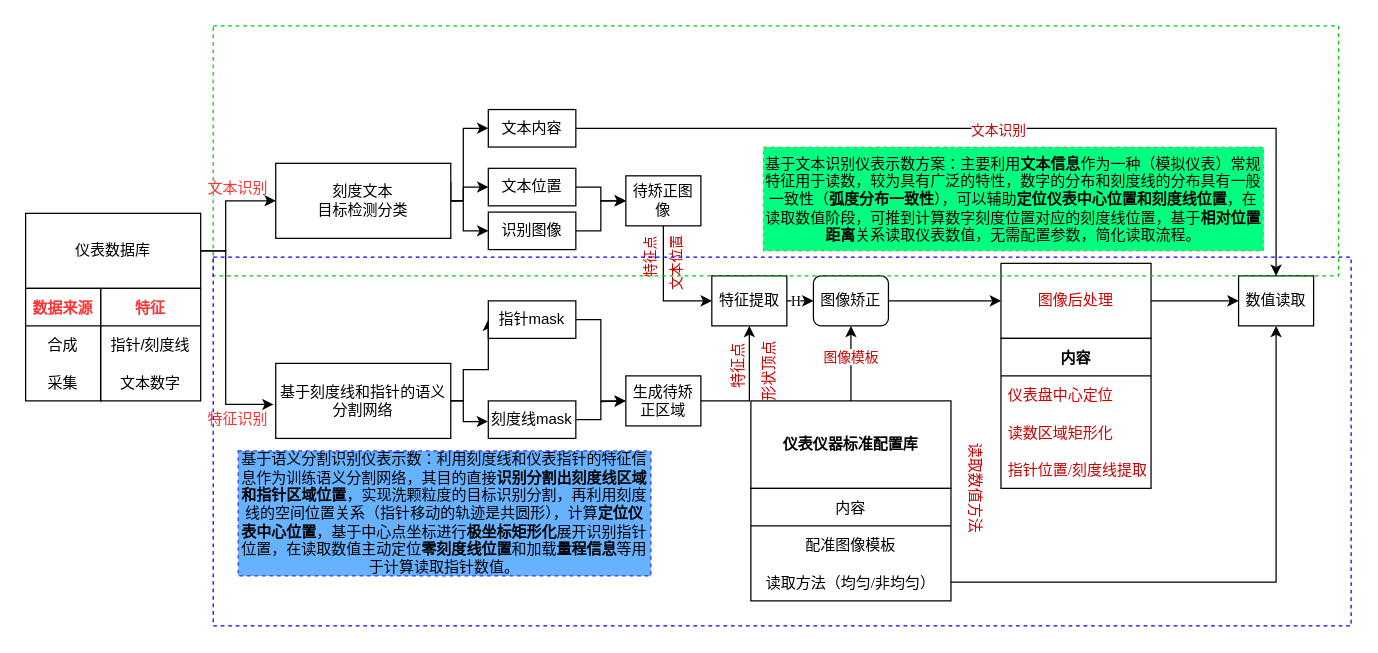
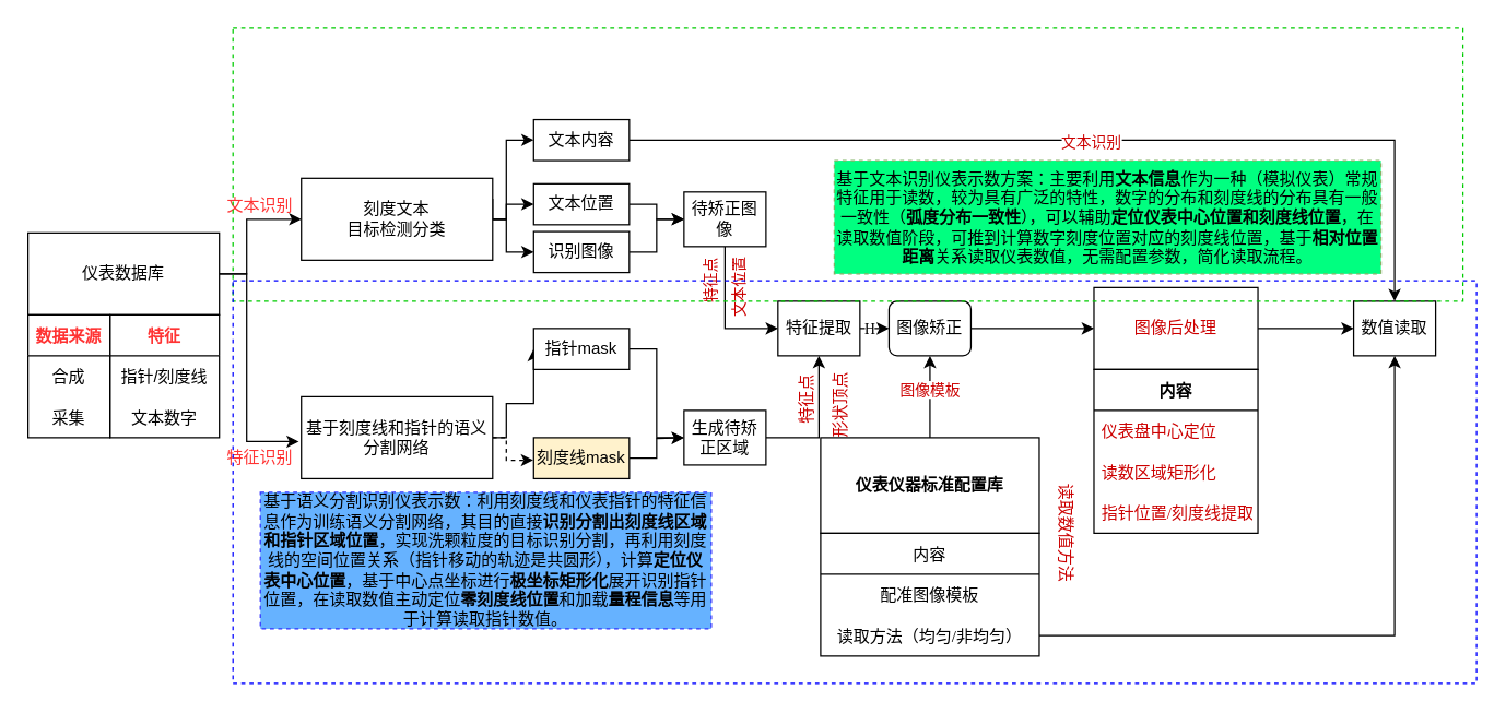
- <mxCell id="10" style="edgeStyle=orthogonalEdgeStyle;rounded=0;orthogonalLoop=1;jettySize=auto;html=1;exitX=1;exitY=0.5;exitDx=0;exitDy=0;entryX=-0.004;entryY=0.549;entryDx=0;entryDy=0;entryPerimeter=0;fontFamily=Times New Roman;fontColor=#FF3333;" edge="1" parent="1" source="11" target="31"><mxGeometry relative="1" as="geometry"><Array as="points"><mxPoint x="370" y="320" /><mxPoint x="370" y="337" /></Array></mxGeometry></mxCell>
+ <mxCell id="10" style="edgeStyle=orthogonalEdgeStyle;rounded=0;orthogonalLoop=1;jettySize=auto;html=1;exitX=1;exitY=0.5;exitDx=0;exitDy=0;entryX=-0.004;entryY=0.549;entryDx=0;entryDy=0;entryPerimeter=0;fontFamily=Times New Roman;fontColor=#FF3333;dashed=1;" edge="1" parent="1" source="11" target="31"><mxGeometry relative="1" as="geometry"><Array as="points"><mxPoint x="370" y="320" /><mxPoint x="370" y="337" /></Array></mxGeometry></mxCell>
- <mxCell id="31" value="刻度线mask" style="rounded=0;whiteSpace=wrap;html=1;" vertex="1" parent="1"><mxGeometry x="390" y="320" width="70" height="30" as="geometry" /></mxCell>
+ <mxCell id="31" value="刻度线mask" style="rounded=0;whiteSpace=wrap;html=1;fillColor=#fff2cc;" vertex="1" parent="1"><mxGeometry x="390" y="320" width="70" height="30" as="geometry" /></mxCell>
